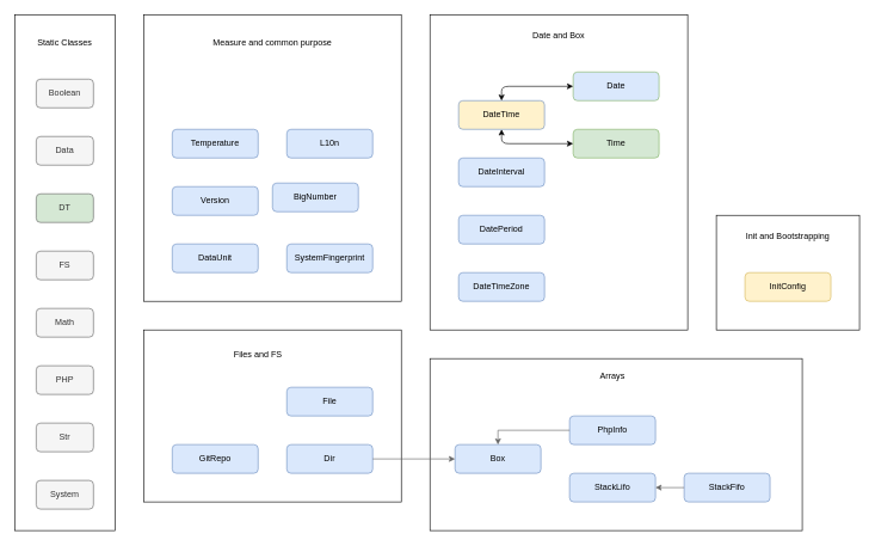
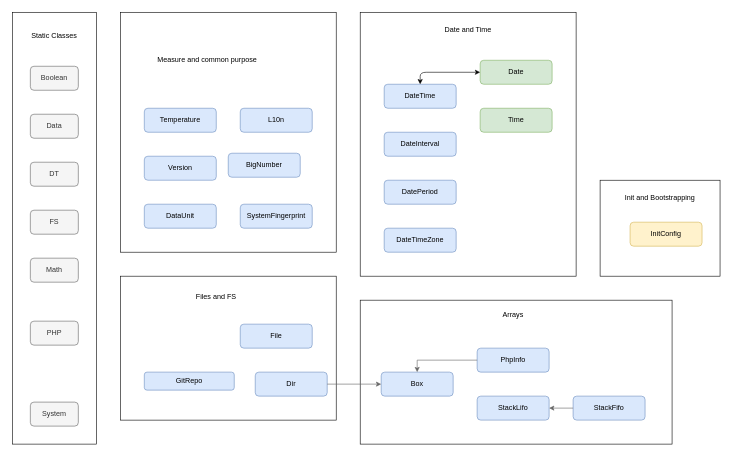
- <mxCell id="30" value="Date and Box" style="text;html=1;strokeColor=none;fillColor=none;align=center;verticalAlign=middle;whiteSpace=wrap;rounded=0;" vertex="1" parent="20"><mxGeometry x="120" y="20" width="120" height="20" as="geometry" /></mxCell>
+ <mxCell id="30" value="Date and Time" style="text;html=1;strokeColor=none;fillColor=none;align=center;verticalAlign=middle;whiteSpace=wrap;rounded=0;" vertex="1" parent="20"><mxGeometry x="120" y="20" width="120" height="20" as="geometry" /></mxCell>
- <mxCell id="50" value="Measure and common purpose" style="text;html=1;strokeColor=none;fillColor=none;align=center;verticalAlign=middle;whiteSpace=wrap;rounded=0;" vertex="1" parent="1"><mxGeometry x="255" y="50" width="250" height="20" as="geometry" /></mxCell>
+ <mxCell id="50" value="Measure and common purpose" style="text;html=1;strokeColor=none;fillColor=none;align=center;verticalAlign=middle;whiteSpace=wrap;rounded=0;" vertex="1" parent="1"><mxGeometry x="220" y="90" width="250" height="20" as="geometry" /></mxCell>
- <mxCell id="22" value="Date" style="rounded=1;whiteSpace=wrap;html=1;fillColor=#dae8fc;strokeColor=#82b366;" vertex="1" parent="20"><mxGeometry x="200" y="80" width="120" height="40" as="geometry" /></mxCell>
+ <mxCell id="22" value="Date" style="rounded=1;whiteSpace=wrap;html=1;fillColor=#d5e8d4;strokeColor=#82b366;" vertex="1" parent="20"><mxGeometry x="200" y="80" width="120" height="40" as="geometry" /></mxCell>
- <mxCell id="25" value="DateTime" style="rounded=1;whiteSpace=wrap;html=1;fillColor=#fff2cc;strokeColor=#6c8ebf;" vertex="1" parent="20"><mxGeometry x="40" y="120" width="120" height="40" as="geometry" /></mxCell>
+ <mxCell id="25" value="DateTime" style="rounded=1;whiteSpace=wrap;html=1;fillColor=#dae8fc;strokeColor=#6c8ebf;" vertex="1" parent="20"><mxGeometry x="40" y="120" width="120" height="40" as="geometry" /></mxCell>
- <mxCell id="29" value="" style="endArrow=classic;startArrow=classic;html=1;entryX=0;entryY=0.5;entryDx=0;entryDy=0;exitX=0.5;exitY=1;exitDx=0;exitDy=0;" edge="1" parent="20" source="25" target="27"><mxGeometry width="50" height="50" relative="1" as="geometry"><mxPoint x="80" y="320" as="sourcePoint" /><mxPoint x="180" y="300" as="targetPoint" /><Array as="points"><mxPoint x="100" y="180" /></Array></mxGeometry></mxCell>
- <mxCell id="7" value="DT" style="rounded=1;whiteSpace=wrap;html=1;fillColor=#d5e8d4;strokeColor=#666666;fontColor=#333333;" vertex="1" parent="3"><mxGeometry x="30" y="250" width="80" height="40" as="geometry" /></mxCell>
+ <mxCell id="7" value="DT" style="rounded=1;whiteSpace=wrap;html=1;fillColor=#f5f5f5;strokeColor=#666666;fontColor=#333333;" vertex="1" parent="3"><mxGeometry x="30" y="250" width="80" height="40" as="geometry" /></mxCell>
- <mxCell id="48" value="InitConfig" style="rounded=1;whiteSpace=wrap;html=1;fillColor=#fff2cc;strokeColor=#d6b656;" vertex="1" parent="46"><mxGeometry x="40" y="80" width="120" height="40" as="geometry" /></mxCell>
+ <mxCell id="48" value="InitConfig" style="rounded=1;whiteSpace=wrap;html=1;fillColor=#fff2cc;strokeColor=#d6b656;" vertex="1" parent="46"><mxGeometry x="50" y="70" width="120" height="40" as="geometry" /></mxCell>
- <mxCell id="10" value="PHP" style="rounded=1;whiteSpace=wrap;html=1;fillColor=#f5f5f5;strokeColor=#666666;fontColor=#333333;" vertex="1" parent="3"><mxGeometry x="30" y="490" width="80" height="40" as="geometry" /></mxCell>
+ <mxCell id="10" value="PHP" style="rounded=1;whiteSpace=wrap;html=1;fillColor=#f5f5f5;strokeColor=#666666;fontColor=#333333;" vertex="1" parent="3"><mxGeometry x="30" y="515" width="80" height="40" as="geometry" /></mxCell>
- <mxCell id="11" value="Str" style="rounded=1;whiteSpace=wrap;html=1;fillColor=#f5f5f5;strokeColor=#666666;fontColor=#333333;" vertex="1" parent="3"><mxGeometry x="30" y="570" width="80" height="40" as="geometry" /></mxCell>
- <mxCell id="44" value="GitRepo" style="rounded=1;whiteSpace=wrap;html=1;fillColor=#dae8fc;strokeColor=#6c8ebf;" vertex="1" parent="40"><mxGeometry x="40" y="160" width="120" height="40" as="geometry" /></mxCell>
+ <mxCell id="44" value="GitRepo" style="rounded=1;whiteSpace=wrap;html=1;fillColor=#dae8fc;strokeColor=#6c8ebf;" vertex="1" parent="40"><mxGeometry x="40" y="160" width="150" height="30" as="geometry" /></mxCell>
- <mxCell id="42" value="Dir" style="rounded=1;whiteSpace=wrap;html=1;fillColor=#dae8fc;strokeColor=#6c8ebf;" vertex="1" parent="40"><mxGeometry x="200" y="160" width="120" height="40" as="geometry" /></mxCell>
+ <mxCell id="42" value="Dir" style="rounded=1;whiteSpace=wrap;html=1;fillColor=#dae8fc;strokeColor=#6c8ebf;" vertex="1" parent="40"><mxGeometry x="225" y="160" width="120" height="40" as="geometry" /></mxCell>
